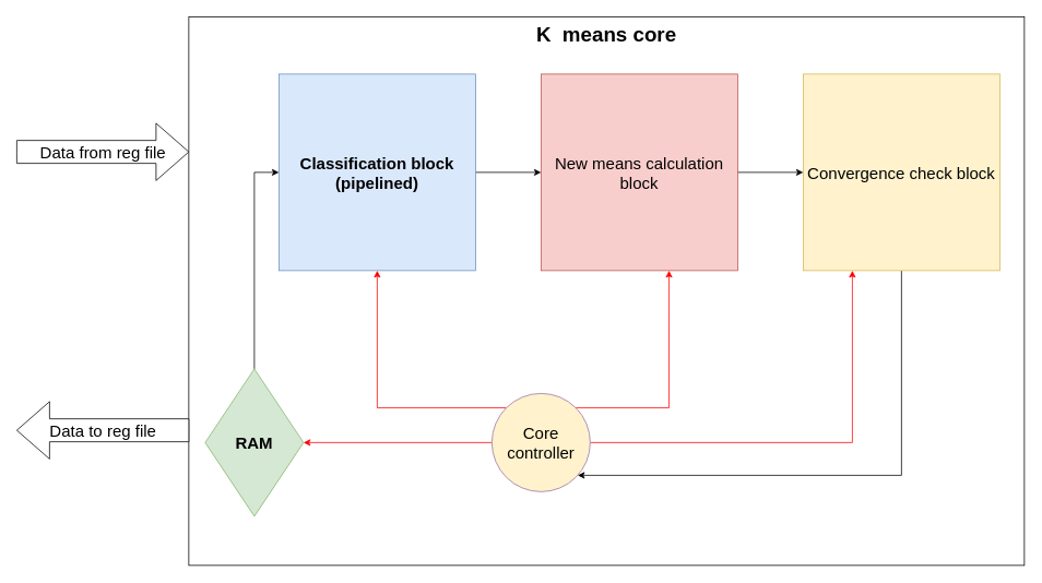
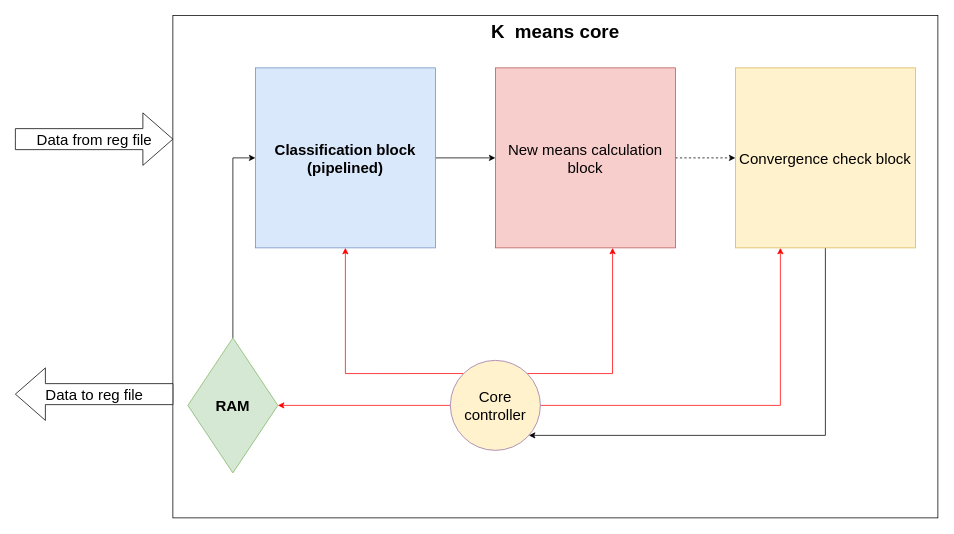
- <mxCell id="5" style="edgeStyle=orthogonalEdgeStyle;rounded=0;orthogonalLoop=1;jettySize=auto;html=1;exitX=1;exitY=0.5;exitDx=0;exitDy=0;entryX=0;entryY=0.5;entryDx=0;entryDy=0;strokeColor=#000000;fontSize=20;" edge="1" parent="1" source="6" target="17"><mxGeometry relative="1" as="geometry" /></mxCell>
+ <mxCell id="5" style="edgeStyle=orthogonalEdgeStyle;rounded=0;orthogonalLoop=1;jettySize=auto;html=1;exitX=1;exitY=0.5;exitDx=0;exitDy=0;entryX=0;entryY=0.5;entryDx=0;entryDy=0;strokeColor=#000000;fontSize=20;dashed=1;" edge="1" parent="1" source="6" target="17"><mxGeometry relative="1" as="geometry" /></mxCell>
